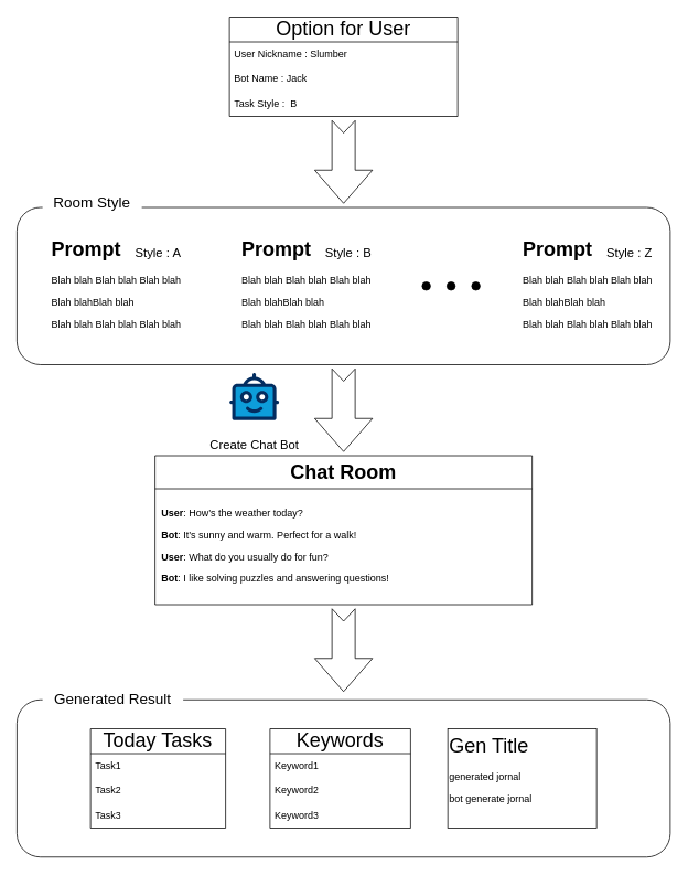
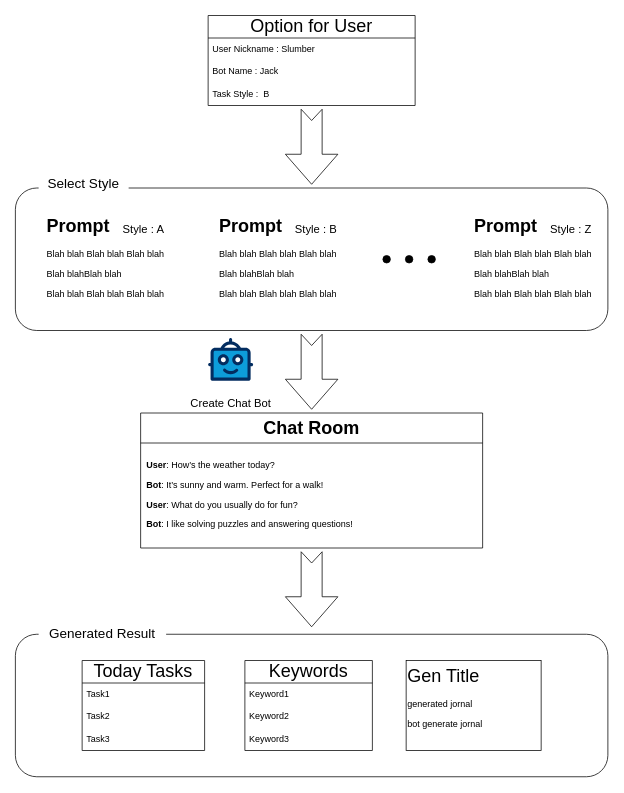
- <mxCell id="24" value="&lt;font style=&quot;font-size: 18px;&quot;&gt;Room Style&lt;/font&gt;" style="text;html=1;align=center;verticalAlign=middle;whiteSpace=wrap;rounded=0;fillColor=default;" vertex="1" parent="1"><mxGeometry x="51" y="230" width="120" height="30" as="geometry" /></mxCell>
+ <mxCell id="24" value="&lt;font style=&quot;font-size: 18px;&quot;&gt;Select Style&lt;/font&gt;" style="text;html=1;align=center;verticalAlign=middle;whiteSpace=wrap;rounded=0;fillColor=default;" vertex="1" parent="1"><mxGeometry x="51" y="230" width="120" height="30" as="geometry" /></mxCell>
